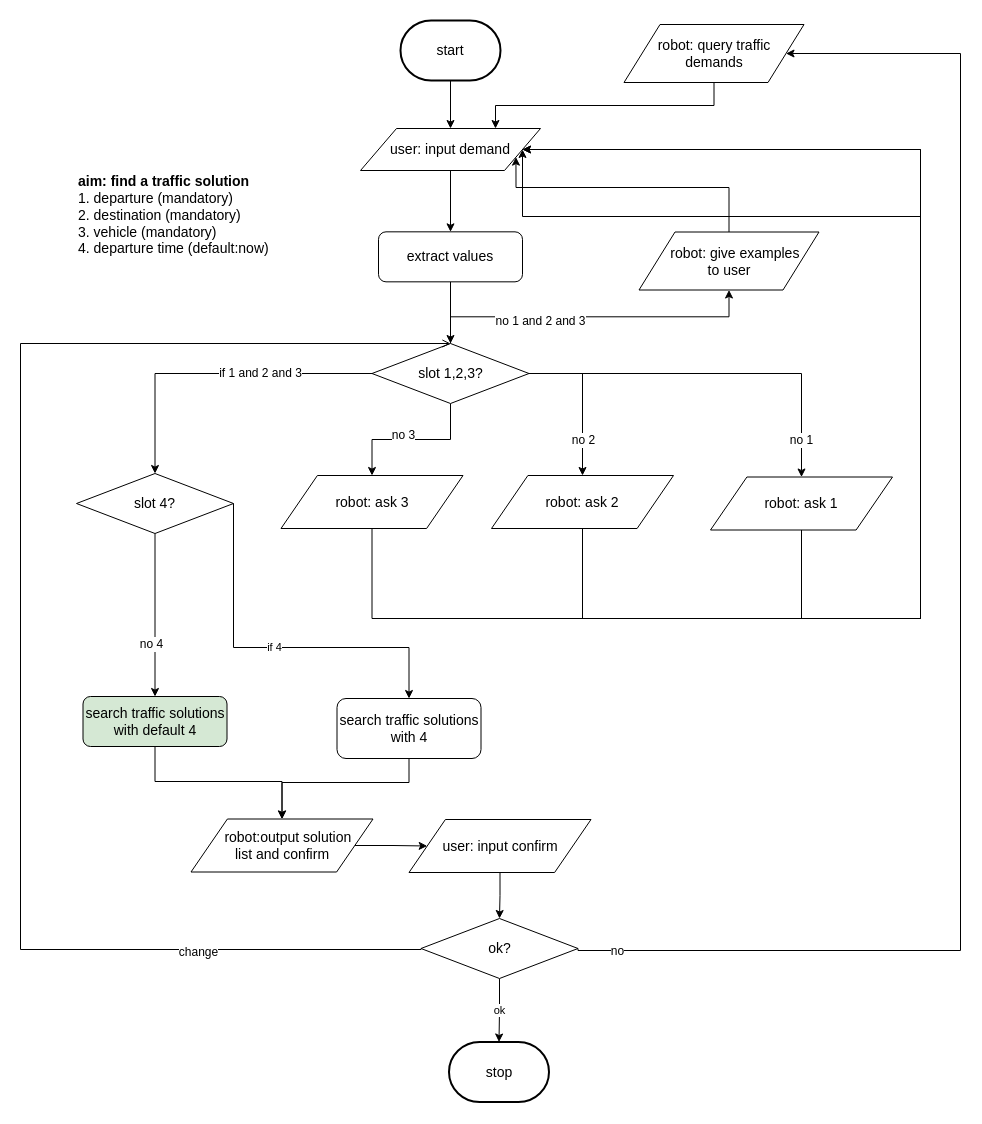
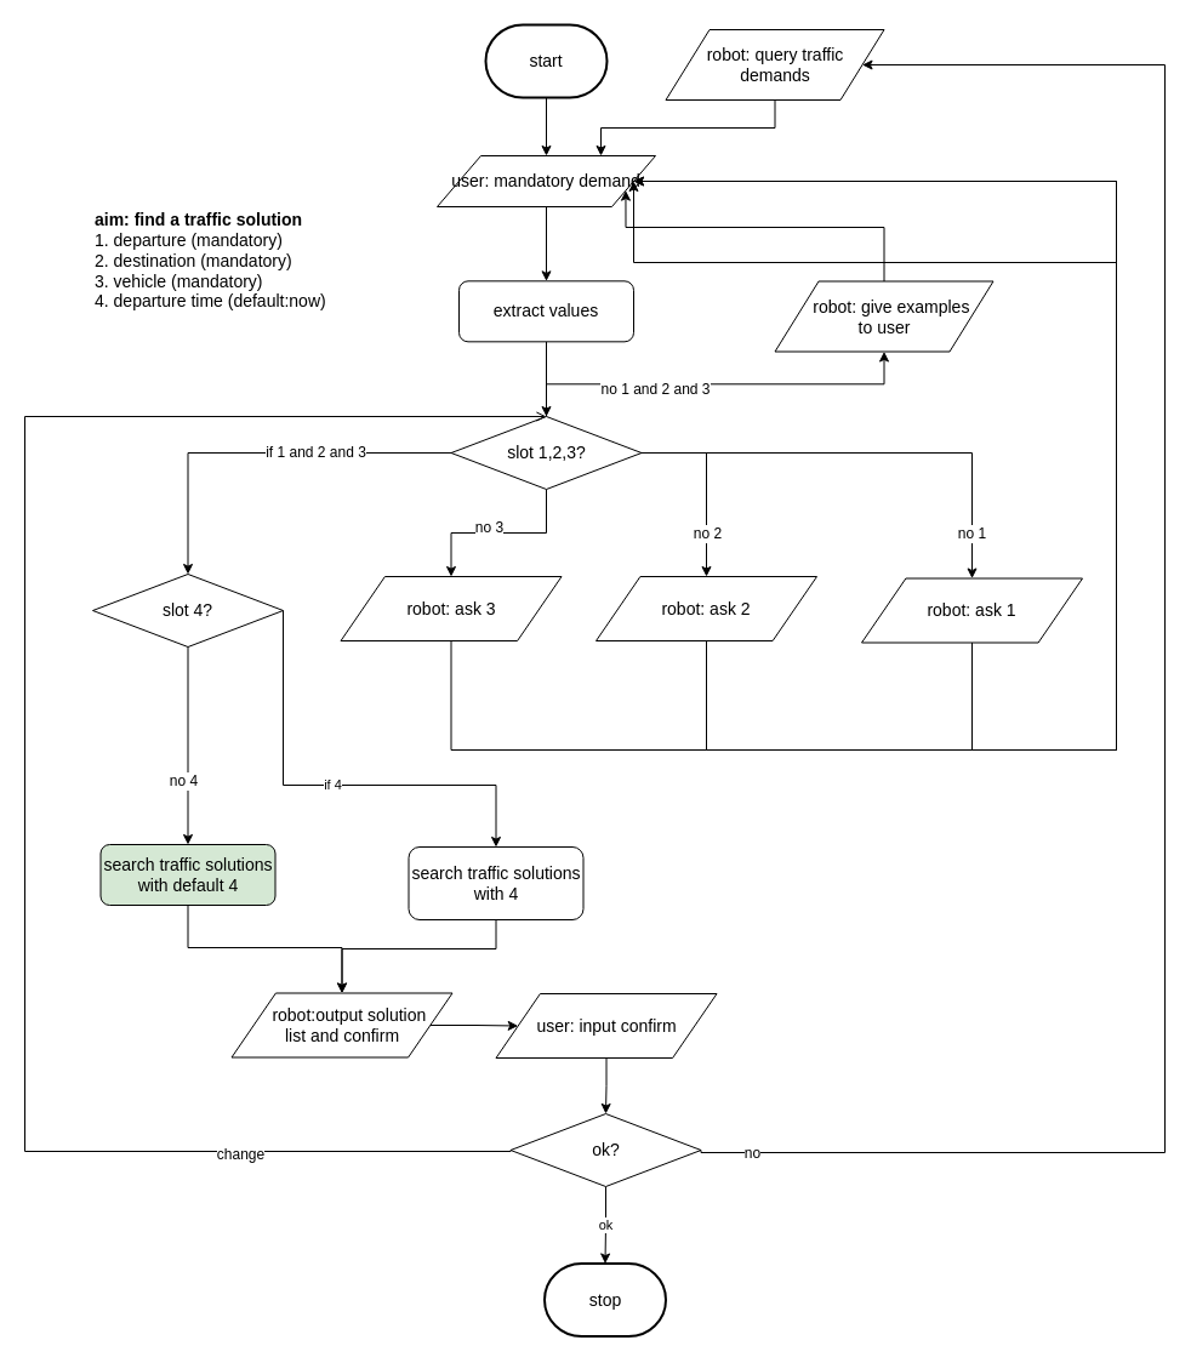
- <mxCell id="34" value="&lt;span style=&quot;font-size: 14px ; white-space: normal&quot;&gt;robot: query traffic &lt;br&gt;demands&lt;/span&gt;" style="shape=parallelogram;perimeter=parallelogramPerimeter;whiteSpace=wrap;html=1;" parent="1" vertex="1"><mxGeometry x="623.5" y="24" width="180" height="58" as="geometry" /></mxCell>
+ <mxCell id="34" value="&lt;span style=&quot;font-size: 14px ; white-space: normal&quot;&gt;robot: query traffic &lt;br&gt;demands&lt;/span&gt;" style="shape=parallelogram;perimeter=parallelogramPerimeter;whiteSpace=wrap;html=1;" parent="1" vertex="1"><mxGeometry x="548.5" y="24" width="180" height="58" as="geometry" /></mxCell>
- <mxCell id="36" value="&lt;span style=&quot;font-size: 14px ; white-space: normal&quot;&gt;user: input demand&lt;/span&gt;" style="shape=parallelogram;perimeter=parallelogramPerimeter;whiteSpace=wrap;html=1;" parent="1" vertex="1"><mxGeometry x="360" y="128" width="180" height="42" as="geometry" /></mxCell>
+ <mxCell id="36" value="&lt;span style=&quot;font-size: 14px ; white-space: normal&quot;&gt;user: mandatory demand&lt;/span&gt;" style="shape=parallelogram;perimeter=parallelogramPerimeter;whiteSpace=wrap;html=1;" parent="1" vertex="1"><mxGeometry x="360" y="128" width="180" height="42" as="geometry" /></mxCell>
